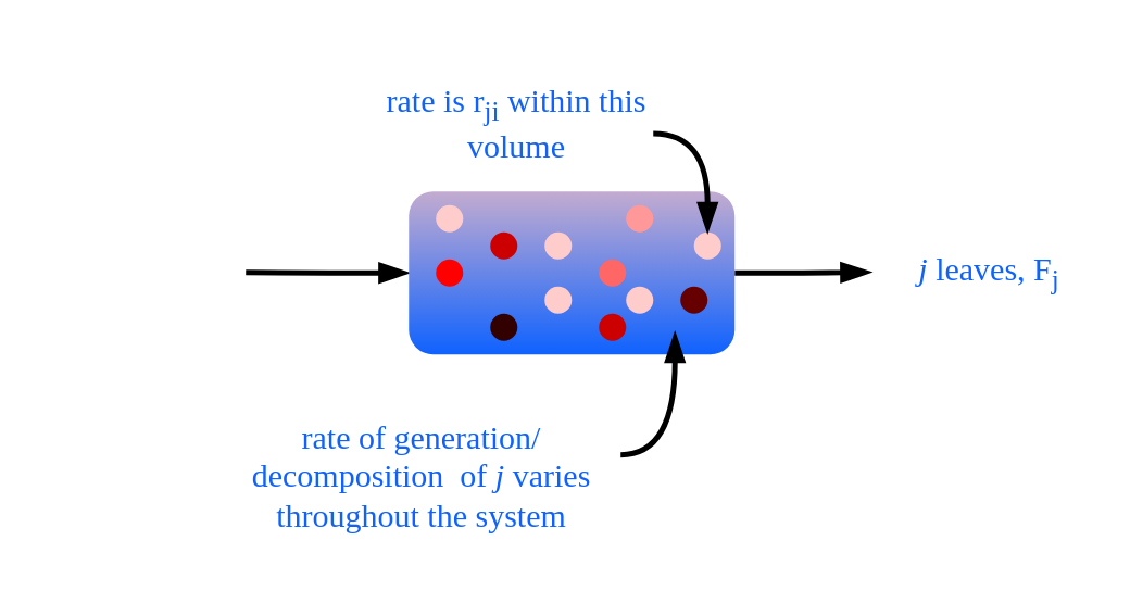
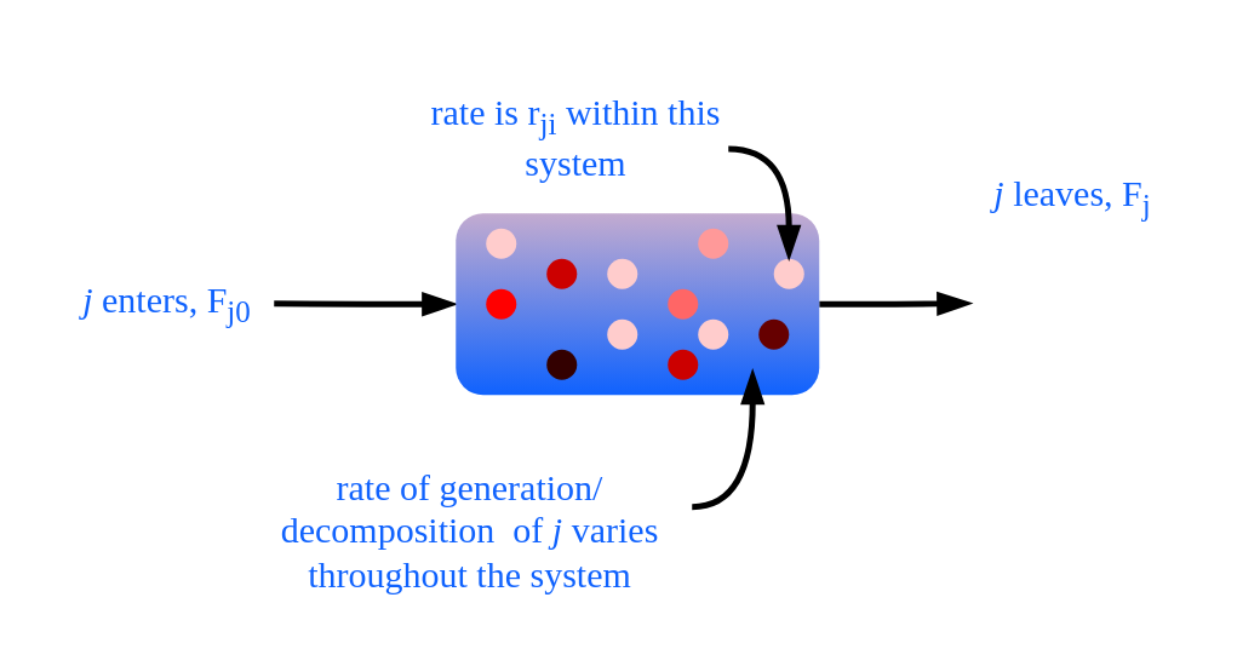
- <mxCell id="22" value="rate is r&lt;sub&gt;ji&lt;/sub&gt; within this volume" style="text;html=1;align=center;verticalAlign=middle;whiteSpace=wrap;rounded=0;fontFamily=IBM Plex sans;fillColor=none;fontColor=#0F62FE;labelBackgroundColor=none;" vertex="1" parent="2"><mxGeometry x="120" width="100" height="50" as="geometry" /></mxCell>
+ <mxCell id="22" value="rate is r&lt;sub&gt;ji&lt;/sub&gt; within this system" style="text;html=1;align=center;verticalAlign=middle;whiteSpace=wrap;rounded=0;fontFamily=IBM Plex sans;fillColor=none;fontColor=#0F62FE;labelBackgroundColor=none;" vertex="1" parent="2"><mxGeometry x="120" width="100" height="50" as="geometry" /></mxCell>
+ <mxCell id="5" value="&lt;i&gt;j&amp;nbsp;&lt;/i&gt;enters, F&lt;sub&gt;j0&lt;/sub&gt;" style="text;html=1;align=center;verticalAlign=middle;whiteSpace=wrap;rounded=0;fontFamily=IBM Plex sans;fillColor=none;fontColor=#0F62FE;labelBackgroundColor=none;" parent="2" vertex="1"><mxGeometry y="65" width="70" height="30" as="geometry" /></mxCell>
- <mxCell id="7" value="&lt;i&gt;j&lt;/i&gt; leaves, F&lt;sub&gt;j&lt;/sub&gt;" style="text;html=1;align=center;verticalAlign=middle;whiteSpace=wrap;rounded=0;fontFamily=IBM Plex sans;fontSize=12;fontColor=#0F62FE;labelBackgroundColor=none;" vertex="1" parent="2"><mxGeometry x="313.5" y="65" width="60" height="30" as="geometry" /></mxCell>
+ <mxCell id="7" value="&lt;i&gt;j&lt;/i&gt; leaves, F&lt;sub&gt;j&lt;/sub&gt;" style="text;html=1;align=center;verticalAlign=middle;whiteSpace=wrap;rounded=0;fontFamily=IBM Plex sans;fontSize=12;fontColor=#0F62FE;labelBackgroundColor=none;" vertex="1" parent="2"><mxGeometry x="303.5" y="30" width="60" height="30" as="geometry" /></mxCell>
